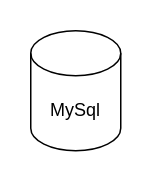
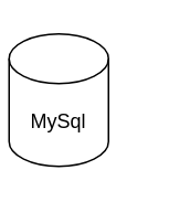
- <mxCell id="2" value="MySql" style="shape=cylinder3;whiteSpace=wrap;html=1;boundedLbl=1;backgroundOutline=1;size=15;" vertex="1" parent="1"><mxGeometry x="20" y="20" width="60" height="80" as="geometry" /></mxCell>
+ <mxCell id="2" value="MySql" style="shape=cylinder3;whiteSpace=wrap;html=1;boundedLbl=1;backgroundOutline=1;size=15;" vertex="1" parent="1"><mxGeometry x="5" y="20" width="60" height="80" as="geometry" /></mxCell>
